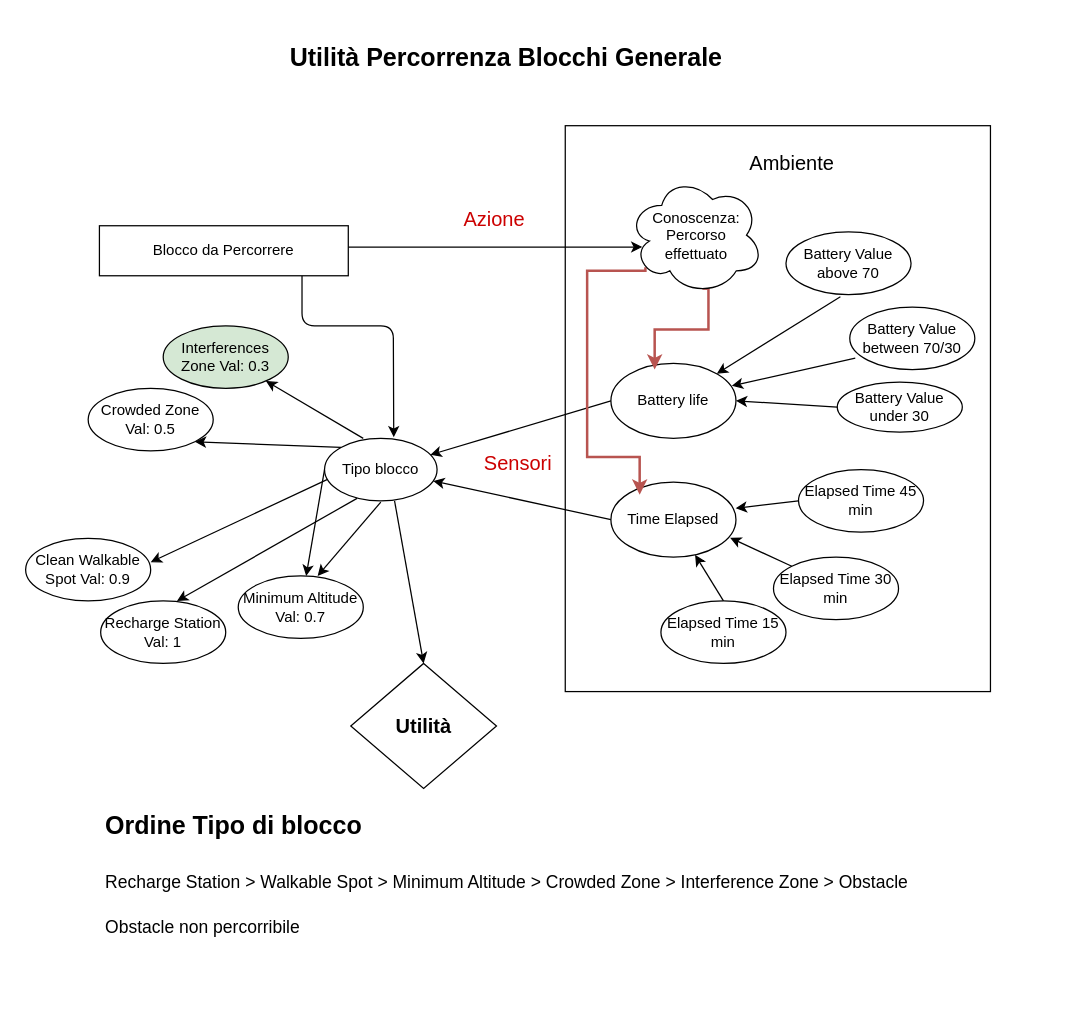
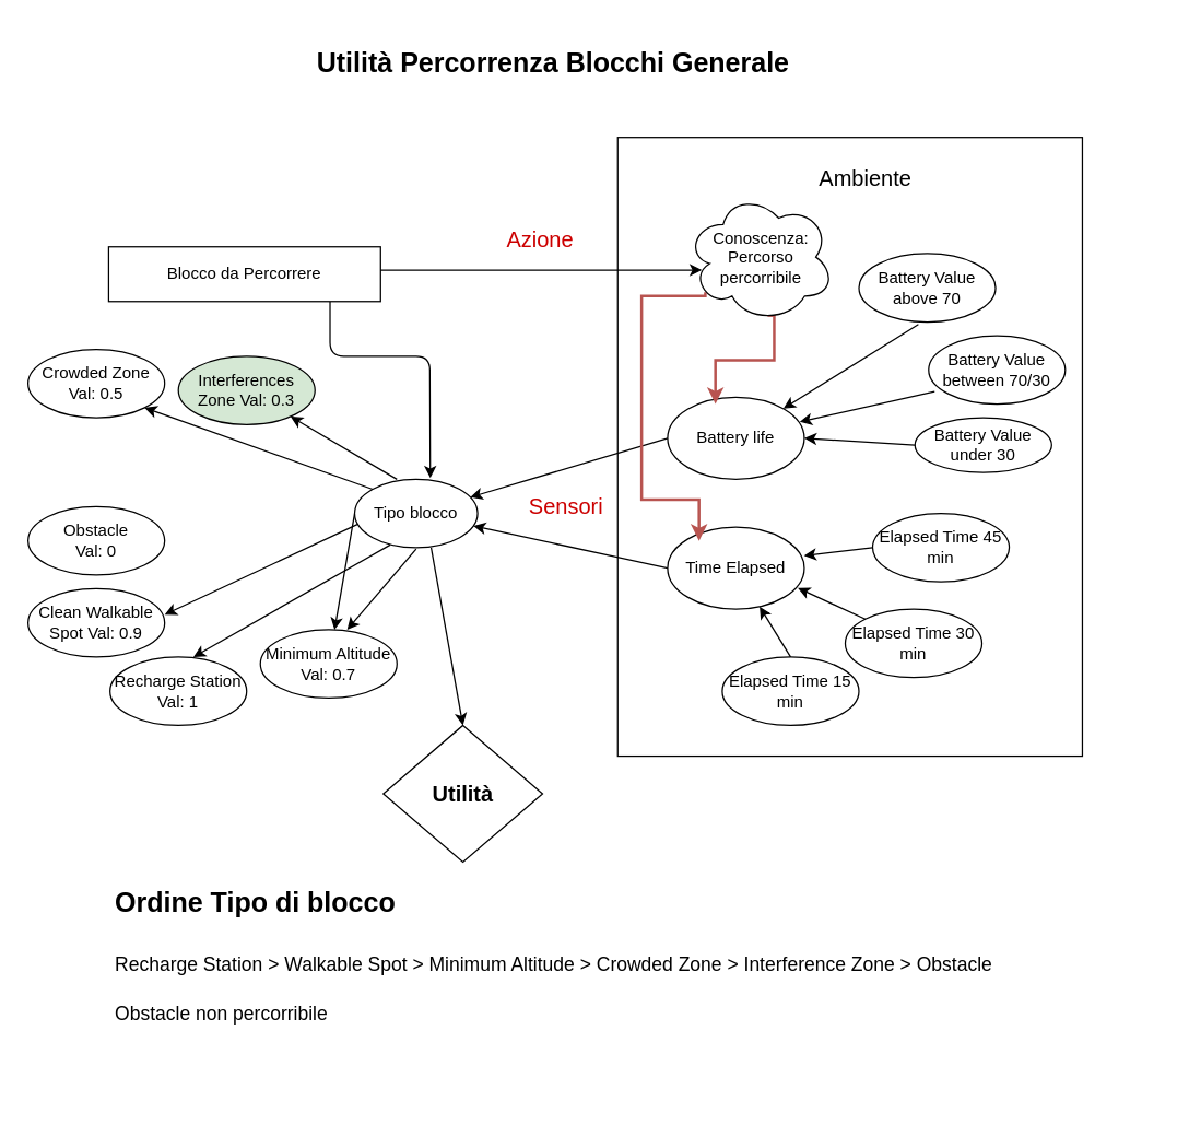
- <mxCell id="42" value="Conoscenza:&lt;br&gt;Percorso &lt;br&gt;effettuato" style="ellipse;shape=cloud;whiteSpace=wrap;html=1;align=center;" parent="1" vertex="1"><mxGeometry x="501.5" y="140" width="108.5" height="95" as="geometry" /></mxCell>
+ <mxCell id="42" value="Conoscenza:&lt;br&gt;Percorso &lt;br&gt;percorribile" style="ellipse;shape=cloud;whiteSpace=wrap;html=1;align=center;" parent="1" vertex="1"><mxGeometry x="501.5" y="140" width="108.5" height="95" as="geometry" /></mxCell>
- <mxCell id="18" value="Crowded Zone&lt;br&gt;Val: 0.5" style="ellipse;whiteSpace=wrap;html=1;" parent="1" vertex="1"><mxGeometry x="70" y="310" width="100" height="50" as="geometry" /></mxCell>
+ <mxCell id="18" value="Crowded Zone&lt;br&gt;Val: 0.5" style="ellipse;whiteSpace=wrap;html=1;" parent="1" vertex="1"><mxGeometry x="20" y="255" width="100" height="50" as="geometry" /></mxCell>
+ <mxCell id="16" value="Obstacle&lt;br&gt;Val: 0" style="ellipse;whiteSpace=wrap;html=1;" parent="1" vertex="1"><mxGeometry x="20" y="370" width="100" height="50" as="geometry" /></mxCell>
